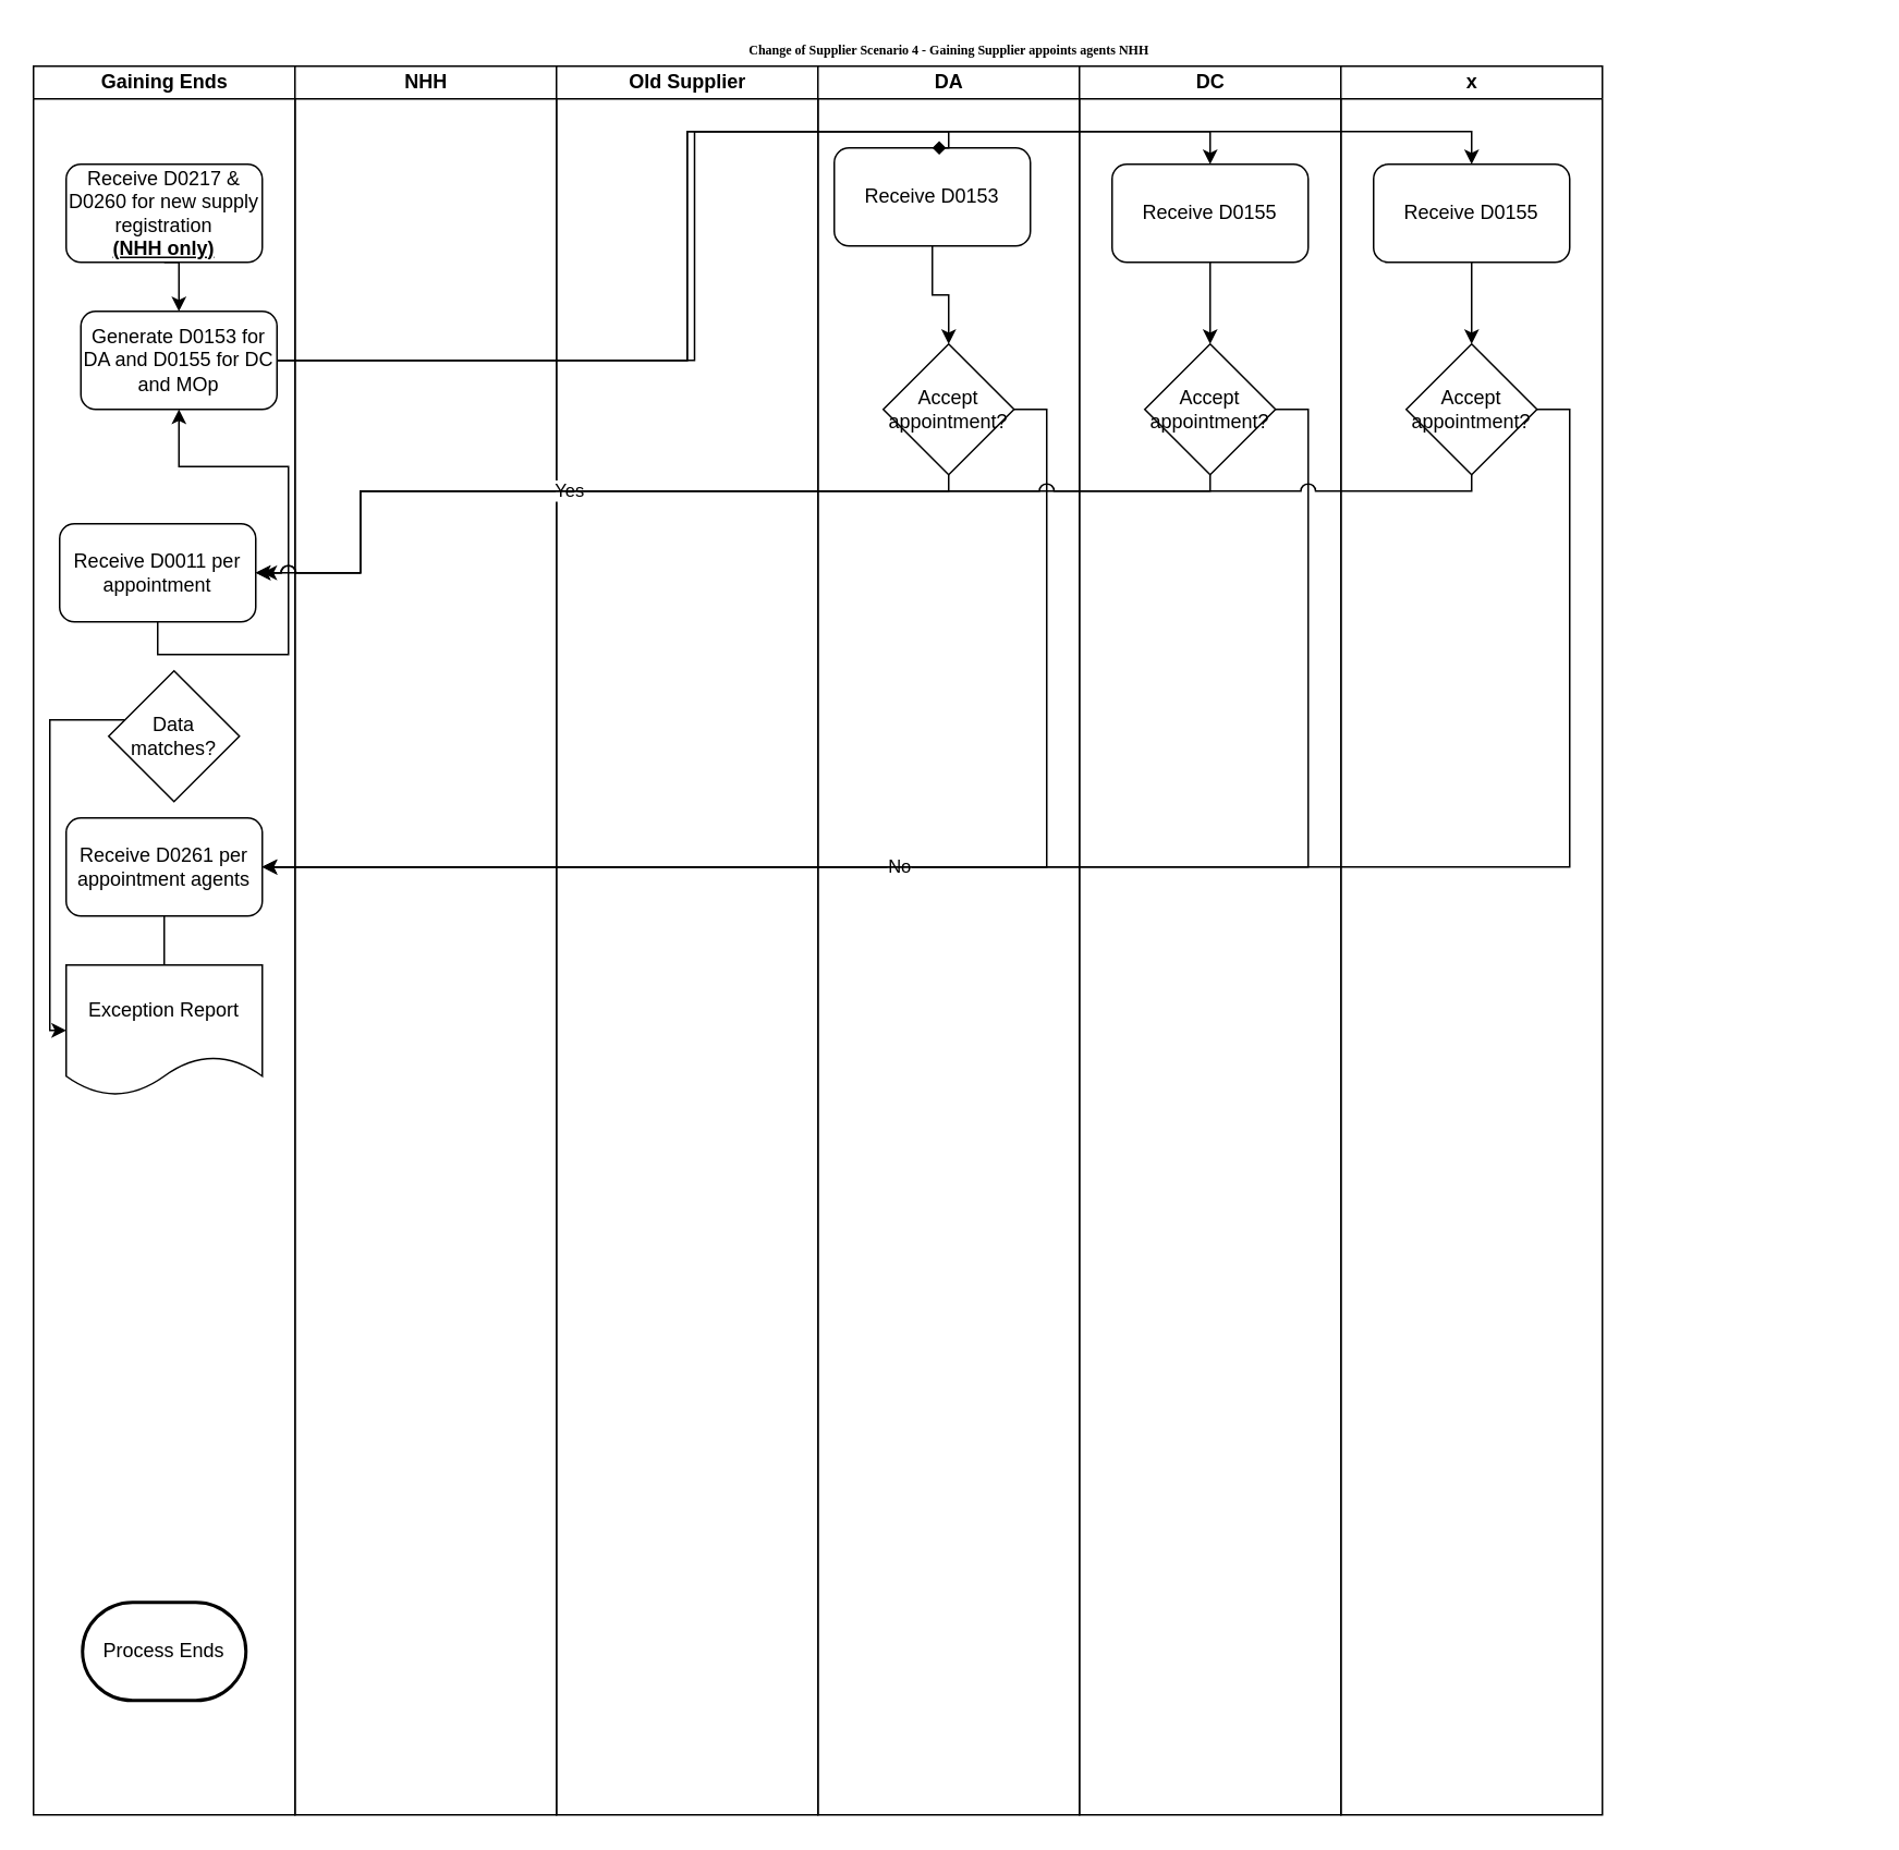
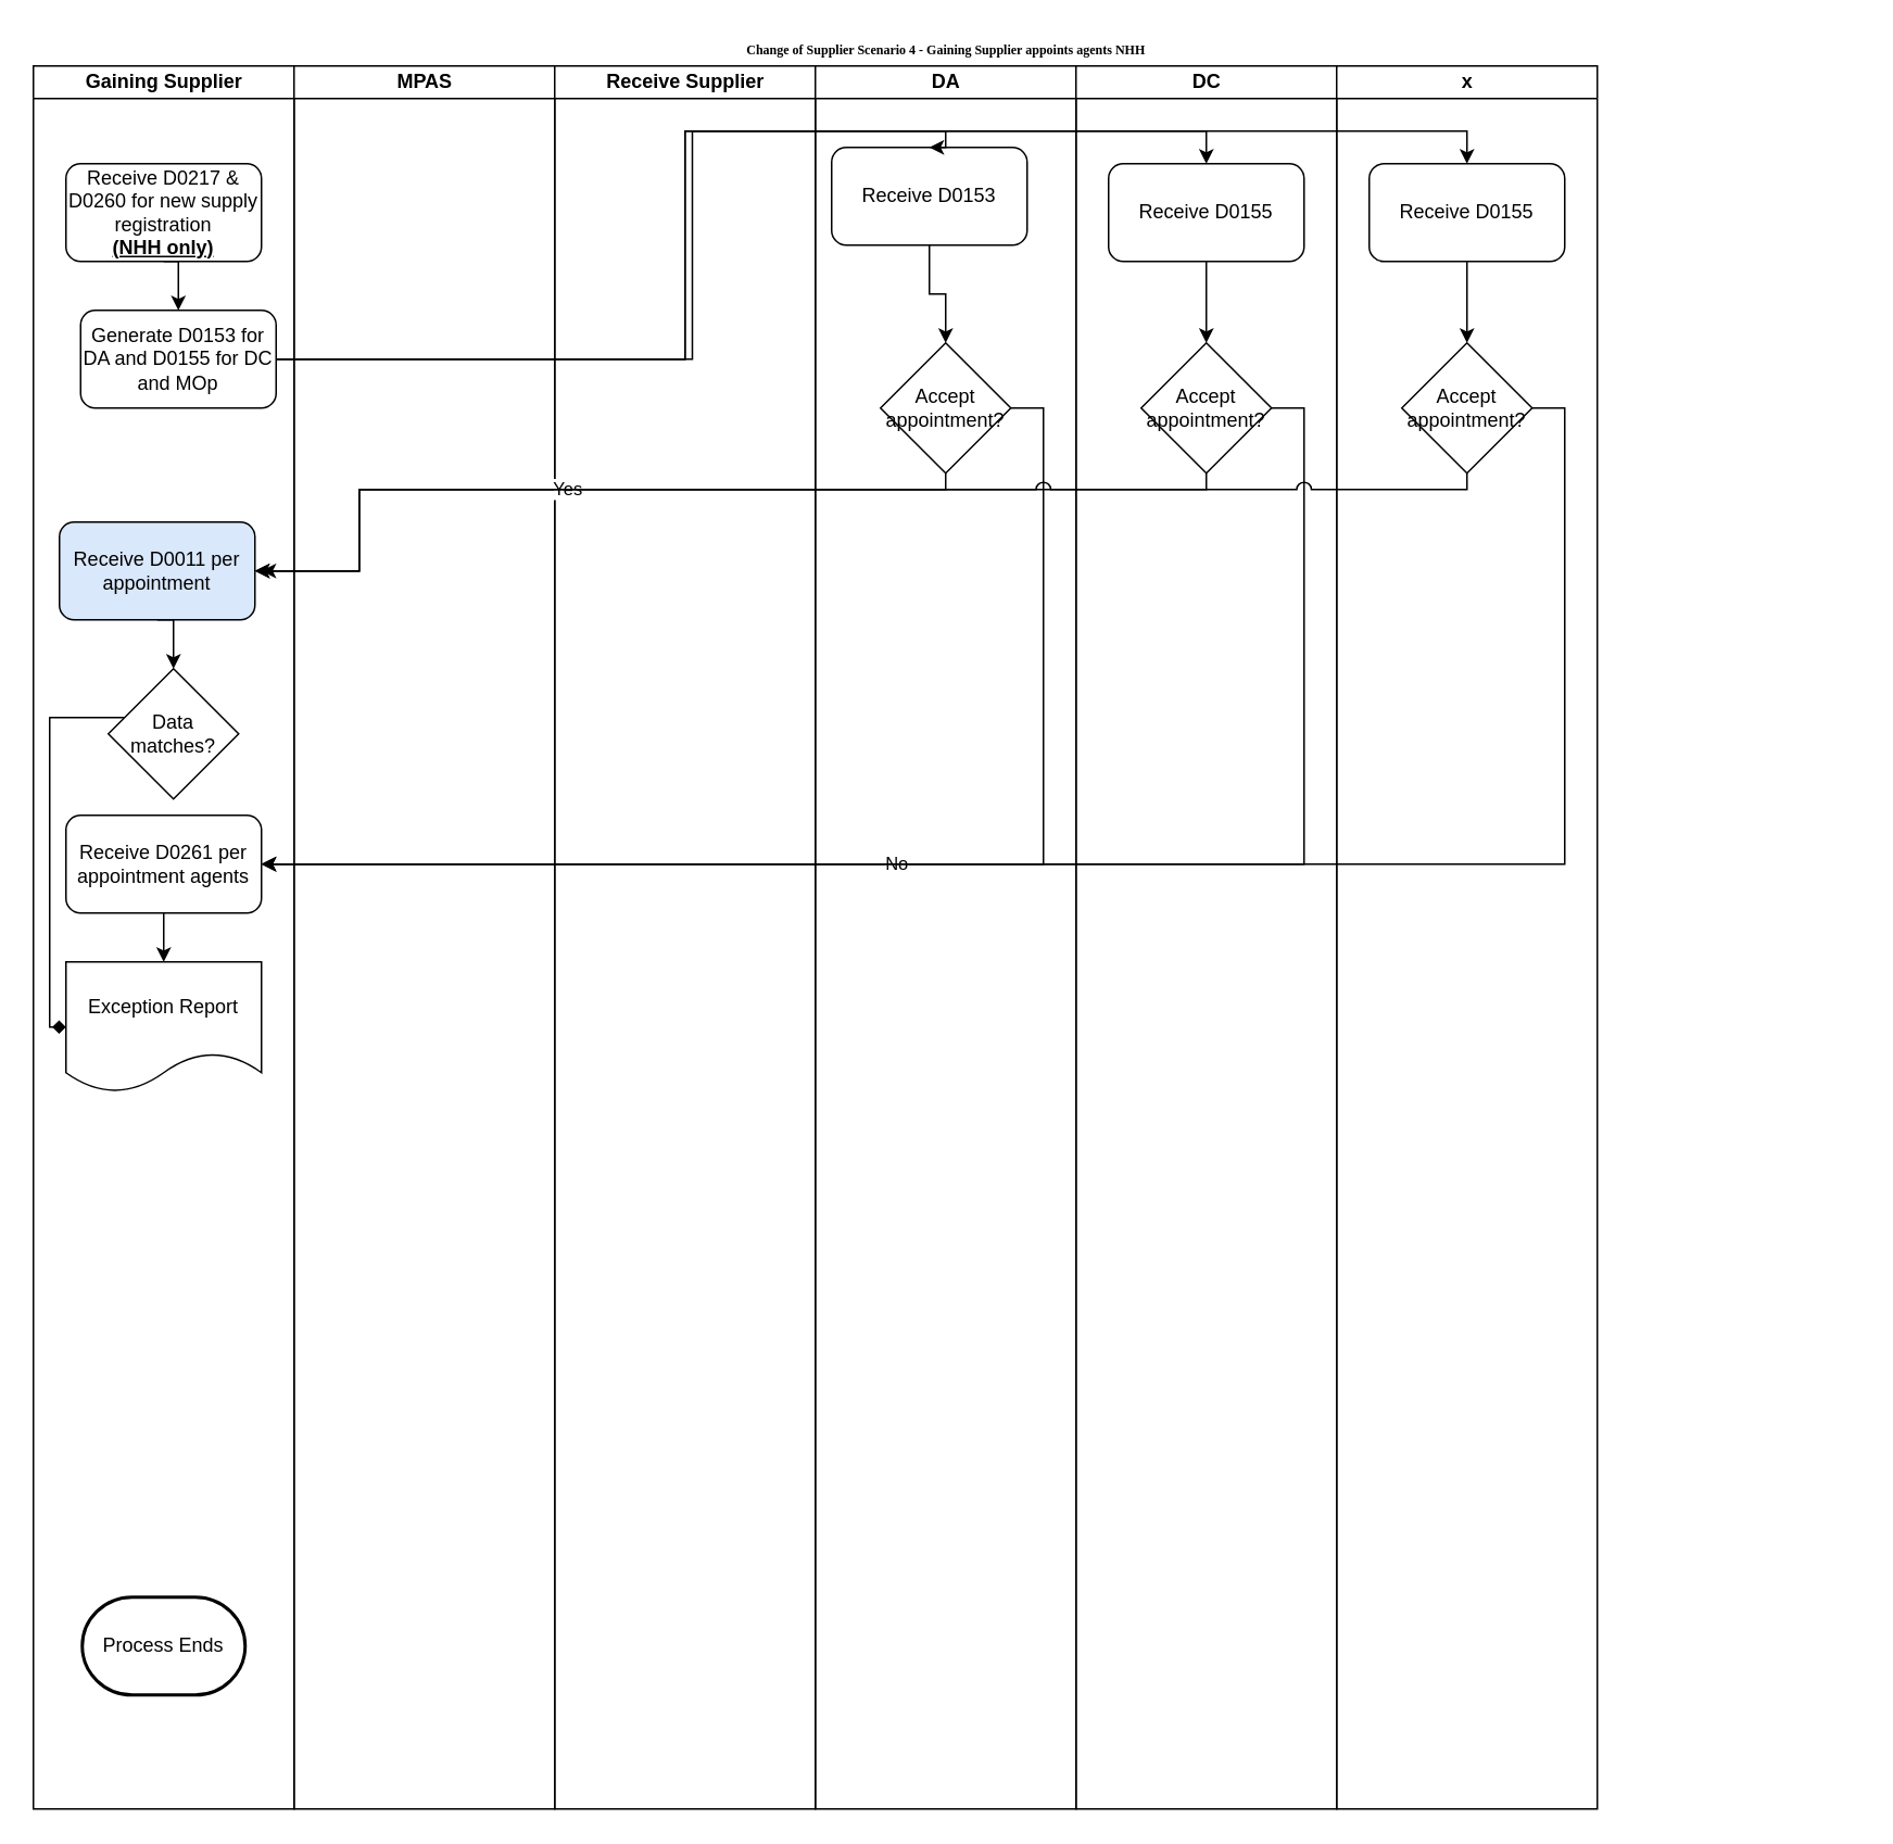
- <mxCell id="3" value="Gaining Ends" style="swimlane;html=1;startSize=20;" parent="2" vertex="1"><mxGeometry y="20" width="160" height="1070" as="geometry" /></mxCell>
+ <mxCell id="3" value="Gaining Supplier" style="swimlane;html=1;startSize=20;" parent="2" vertex="1"><mxGeometry y="20" width="160" height="1070" as="geometry" /></mxCell>
- <mxCell id="16" value="NHH" style="swimlane;html=1;startSize=20;" parent="2" vertex="1"><mxGeometry x="160" y="20" width="160" height="1070" as="geometry" /></mxCell>
+ <mxCell id="16" value="MPAS" style="swimlane;html=1;startSize=20;" parent="2" vertex="1"><mxGeometry x="160" y="20" width="160" height="1070" as="geometry" /></mxCell>
- <mxCell id="17" value="Old Supplier" style="swimlane;html=1;startSize=20;" parent="2" vertex="1"><mxGeometry x="320" y="20" width="160" height="1070" as="geometry" /></mxCell>
+ <mxCell id="17" value="Receive Supplier" style="swimlane;html=1;startSize=20;" parent="2" vertex="1"><mxGeometry x="320" y="20" width="160" height="1070" as="geometry" /></mxCell>
- <mxCell id="30" style="edgeStyle=orthogonalEdgeStyle;rounded=0;orthogonalLoop=1;jettySize=auto;html=1;exitX=1;exitY=0.5;exitDx=0;exitDy=0;entryX=0.5;entryY=0;entryDx=0;entryDy=0;endArrow=diamond;" parent="2" source="10" target="20" edge="1"><mxGeometry relative="1" as="geometry"><Array as="points"><mxPoint x="400" y="200" /><mxPoint x="400" y="60" /><mxPoint x="560" y="60" /></Array></mxGeometry></mxCell>
+ <mxCell id="30" style="edgeStyle=orthogonalEdgeStyle;rounded=0;orthogonalLoop=1;jettySize=auto;html=1;exitX=1;exitY=0.5;exitDx=0;exitDy=0;entryX=0.5;entryY=0;entryDx=0;entryDy=0;" parent="2" source="10" target="20" edge="1"><mxGeometry relative="1" as="geometry"><Array as="points"><mxPoint x="400" y="200" /><mxPoint x="400" y="60" /><mxPoint x="560" y="60" /></Array></mxGeometry></mxCell>
- <mxCell id="8" style="edgeStyle=orthogonalEdgeStyle;rounded=0;orthogonalLoop=1;jettySize=auto;html=1;exitX=0.5;exitY=1;exitDx=0;exitDy=0;" edge="1" parent="3" source="9" target="10"><mxGeometry relative="1" as="geometry" /></mxCell>
+ <mxCell id="8" style="edgeStyle=orthogonalEdgeStyle;rounded=0;orthogonalLoop=1;jettySize=auto;html=1;exitX=0.5;exitY=1;exitDx=0;exitDy=0;entryX=0.5;entryY=0;entryDx=0;entryDy=0;" edge="1" parent="3" source="9" target="15"><mxGeometry relative="1" as="geometry" /></mxCell>
- <mxCell id="9" value="Receive D0011 per appointment" style="rounded=1;whiteSpace=wrap;html=1;" parent="3" vertex="1"><mxGeometry x="16" y="280" width="120" height="60" as="geometry" /></mxCell>
+ <mxCell id="9" value="Receive D0011 per appointment" style="rounded=1;whiteSpace=wrap;html=1;fillColor=#dae8fc;" parent="3" vertex="1"><mxGeometry x="16" y="280" width="120" height="60" as="geometry" /></mxCell>
- <mxCell id="11" style="edgeStyle=orthogonalEdgeStyle;rounded=0;jumpStyle=arc;jumpSize=9;orthogonalLoop=1;jettySize=auto;html=1;exitX=0.5;exitY=1;exitDx=0;exitDy=0;entryX=0.5;entryY=0;entryDx=0;entryDy=0;endArrow=none;" parent="3" source="12" target="13" edge="1"><mxGeometry relative="1" as="geometry" /></mxCell>
+ <mxCell id="11" style="edgeStyle=orthogonalEdgeStyle;rounded=0;jumpStyle=arc;jumpSize=9;orthogonalLoop=1;jettySize=auto;html=1;exitX=0.5;exitY=1;exitDx=0;exitDy=0;entryX=0.5;entryY=0;entryDx=0;entryDy=0;" parent="3" source="12" target="13" edge="1"><mxGeometry relative="1" as="geometry" /></mxCell>
- <mxCell id="14" style="edgeStyle=orthogonalEdgeStyle;rounded=0;orthogonalLoop=1;jettySize=auto;html=1;entryX=0;entryY=0.5;entryDx=0;entryDy=0;" edge="1" parent="3" source="15" target="13"><mxGeometry relative="1" as="geometry"><Array as="points"><mxPoint x="10" y="400" /><mxPoint x="10" y="590" /></Array></mxGeometry></mxCell>
+ <mxCell id="14" style="edgeStyle=orthogonalEdgeStyle;rounded=0;orthogonalLoop=1;jettySize=auto;html=1;entryX=0;entryY=0.5;entryDx=0;entryDy=0;endArrow=diamond;" edge="1" parent="3" source="15" target="13"><mxGeometry relative="1" as="geometry"><Array as="points"><mxPoint x="10" y="400" /><mxPoint x="10" y="590" /></Array></mxGeometry></mxCell>
